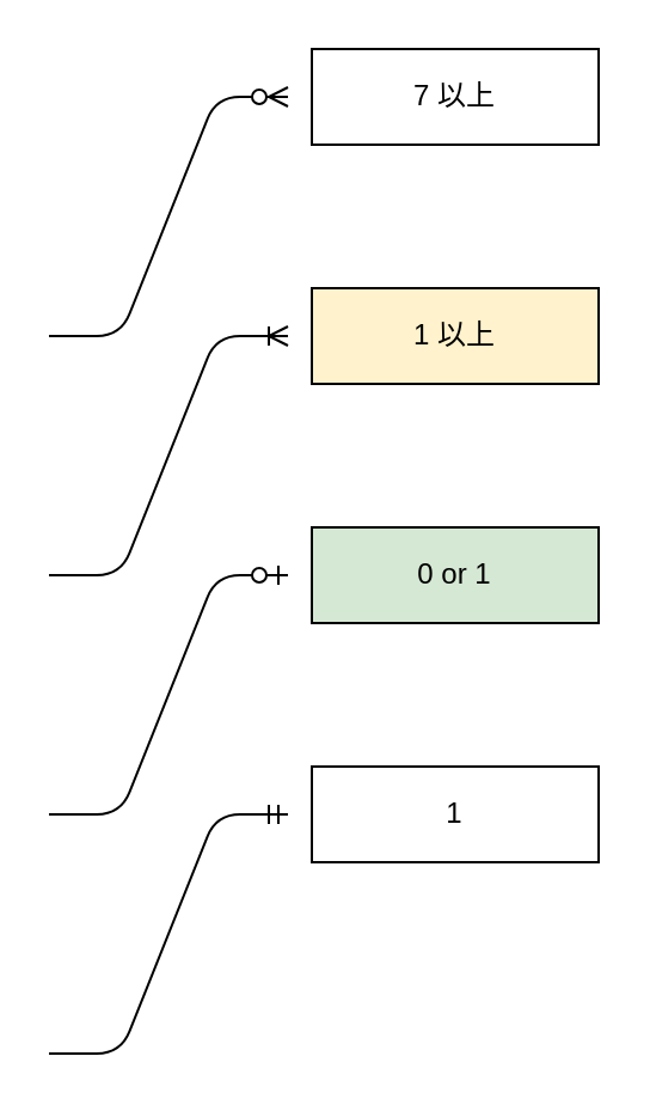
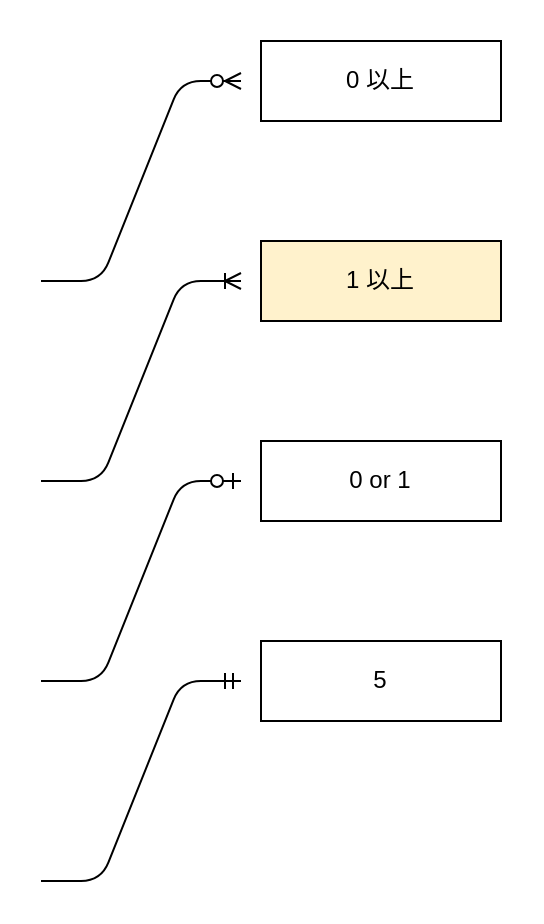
- <mxCell id="6" value="7 以上" style="whiteSpace=wrap;html=1;" parent="1" vertex="1"><mxGeometry x="130" y="20" width="120" height="40" as="geometry" /></mxCell>
+ <mxCell id="6" value="0 以上" style="whiteSpace=wrap;html=1;" parent="1" vertex="1"><mxGeometry x="130" y="20" width="120" height="40" as="geometry" /></mxCell>
- <mxCell id="8" value="0 or 1" style="whiteSpace=wrap;html=1;fillColor=#d5e8d4;" parent="1" vertex="1"><mxGeometry x="130" y="220" width="120" height="40" as="geometry" /></mxCell>
+ <mxCell id="8" value="0 or 1" style="whiteSpace=wrap;html=1;" parent="1" vertex="1"><mxGeometry x="130" y="220" width="120" height="40" as="geometry" /></mxCell>
- <mxCell id="9" value="1" style="whiteSpace=wrap;html=1;" parent="1" vertex="1"><mxGeometry x="130" y="320" width="120" height="40" as="geometry" /></mxCell>
+ <mxCell id="9" value="5" style="whiteSpace=wrap;html=1;" parent="1" vertex="1"><mxGeometry x="130" y="320" width="120" height="40" as="geometry" /></mxCell>
